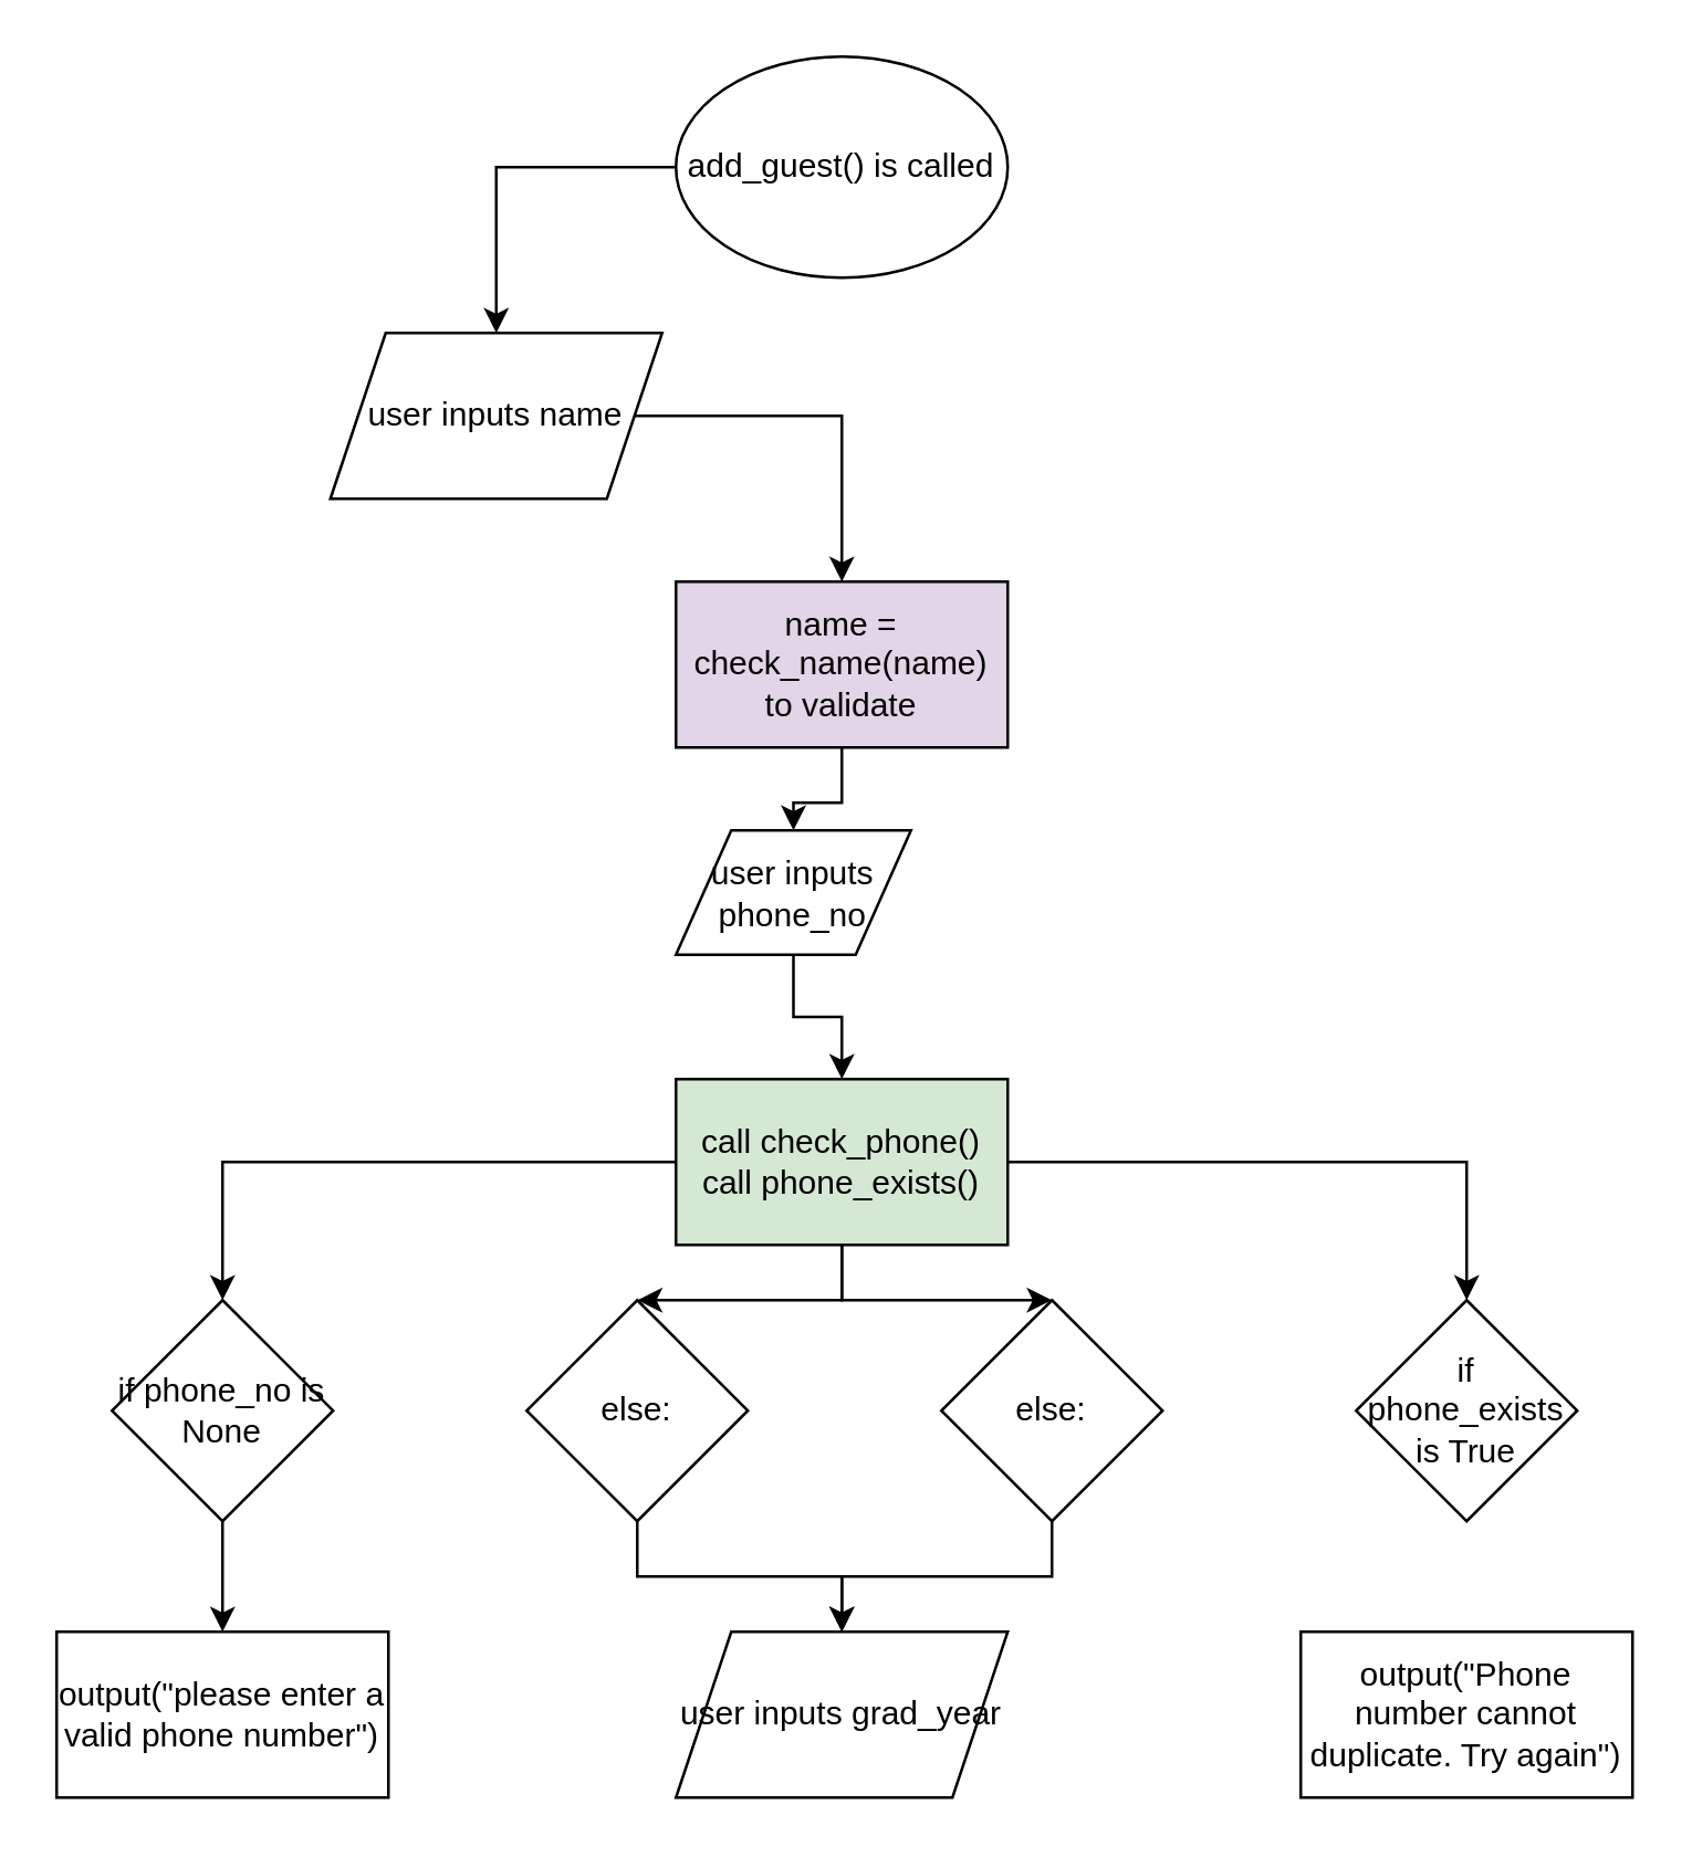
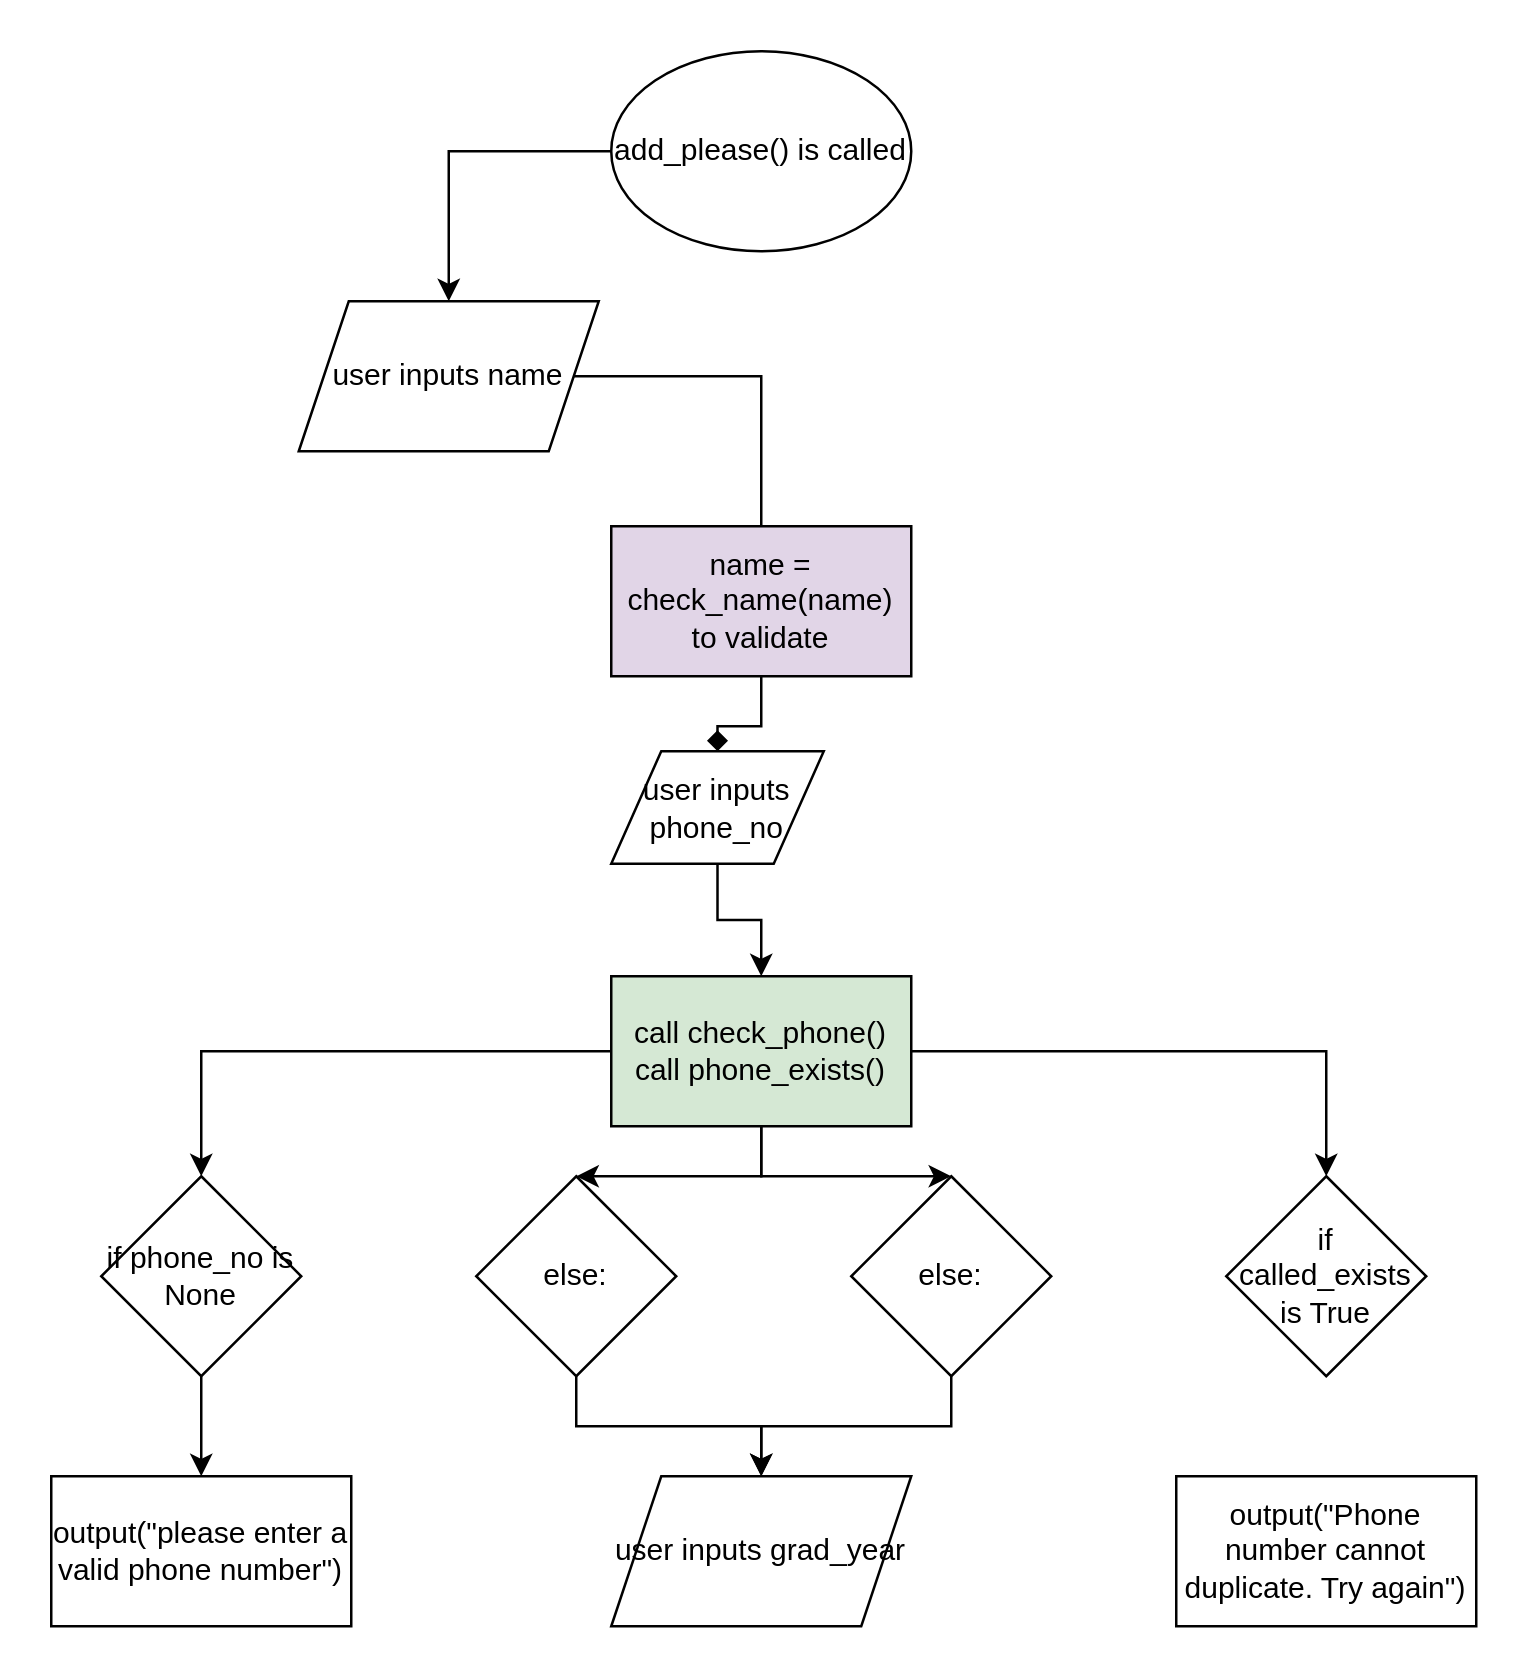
- <mxCell id="3" value="add_guest() is called" style="ellipse;whiteSpace=wrap;html=1;" vertex="1" parent="1"><mxGeometry x="244" y="20" width="120" height="80" as="geometry" /></mxCell>
+ <mxCell id="3" value="add_please() is called" style="ellipse;whiteSpace=wrap;html=1;" vertex="1" parent="1"><mxGeometry x="244" y="20" width="120" height="80" as="geometry" /></mxCell>
- <mxCell id="4" style="edgeStyle=orthogonalEdgeStyle;rounded=0;orthogonalLoop=1;jettySize=auto;html=1;" edge="1" parent="1" source="5" target="7"><mxGeometry relative="1" as="geometry" /></mxCell>
+ <mxCell id="4" style="edgeStyle=orthogonalEdgeStyle;rounded=0;orthogonalLoop=1;jettySize=auto;html=1;endArrow=none;" edge="1" parent="1" source="5" target="7"><mxGeometry relative="1" as="geometry" /></mxCell>
- <mxCell id="6" style="edgeStyle=orthogonalEdgeStyle;rounded=0;orthogonalLoop=1;jettySize=auto;html=1;" edge="1" parent="1" source="7" target="9"><mxGeometry relative="1" as="geometry" /></mxCell>
+ <mxCell id="6" style="edgeStyle=orthogonalEdgeStyle;rounded=0;orthogonalLoop=1;jettySize=auto;html=1;endArrow=diamond;" edge="1" parent="1" source="7" target="9"><mxGeometry relative="1" as="geometry" /></mxCell>
- <mxCell id="17" value="if phone_exists is True" style="rhombus;whiteSpace=wrap;html=1;" vertex="1" parent="1"><mxGeometry x="490" y="470" width="80" height="80" as="geometry" /></mxCell>
+ <mxCell id="17" value="if called_exists is True" style="rhombus;whiteSpace=wrap;html=1;" vertex="1" parent="1"><mxGeometry x="490" y="470" width="80" height="80" as="geometry" /></mxCell>
